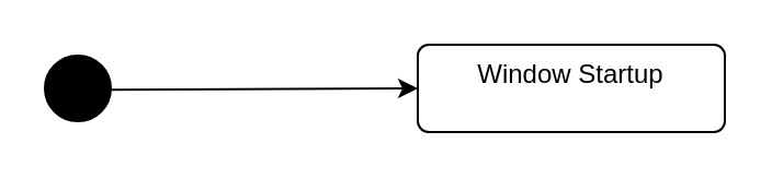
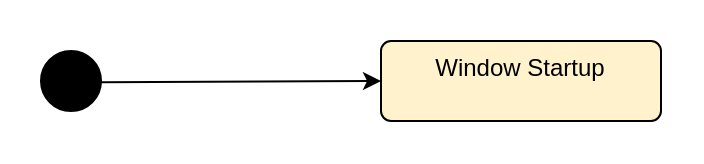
- <mxCell id="4" value="Window Startup" style="html=1;align=center;verticalAlign=top;rounded=1;absoluteArcSize=1;arcSize=10;dashed=0;whiteSpace=wrap;" vertex="1" parent="1"><mxGeometry x="190" y="20" width="140" height="40" as="geometry" /></mxCell>
+ <mxCell id="4" value="Window Startup" style="html=1;align=center;verticalAlign=top;rounded=1;absoluteArcSize=1;arcSize=10;dashed=0;whiteSpace=wrap;fillColor=#fff2cc;" vertex="1" parent="1"><mxGeometry x="190" y="20" width="140" height="40" as="geometry" /></mxCell>
